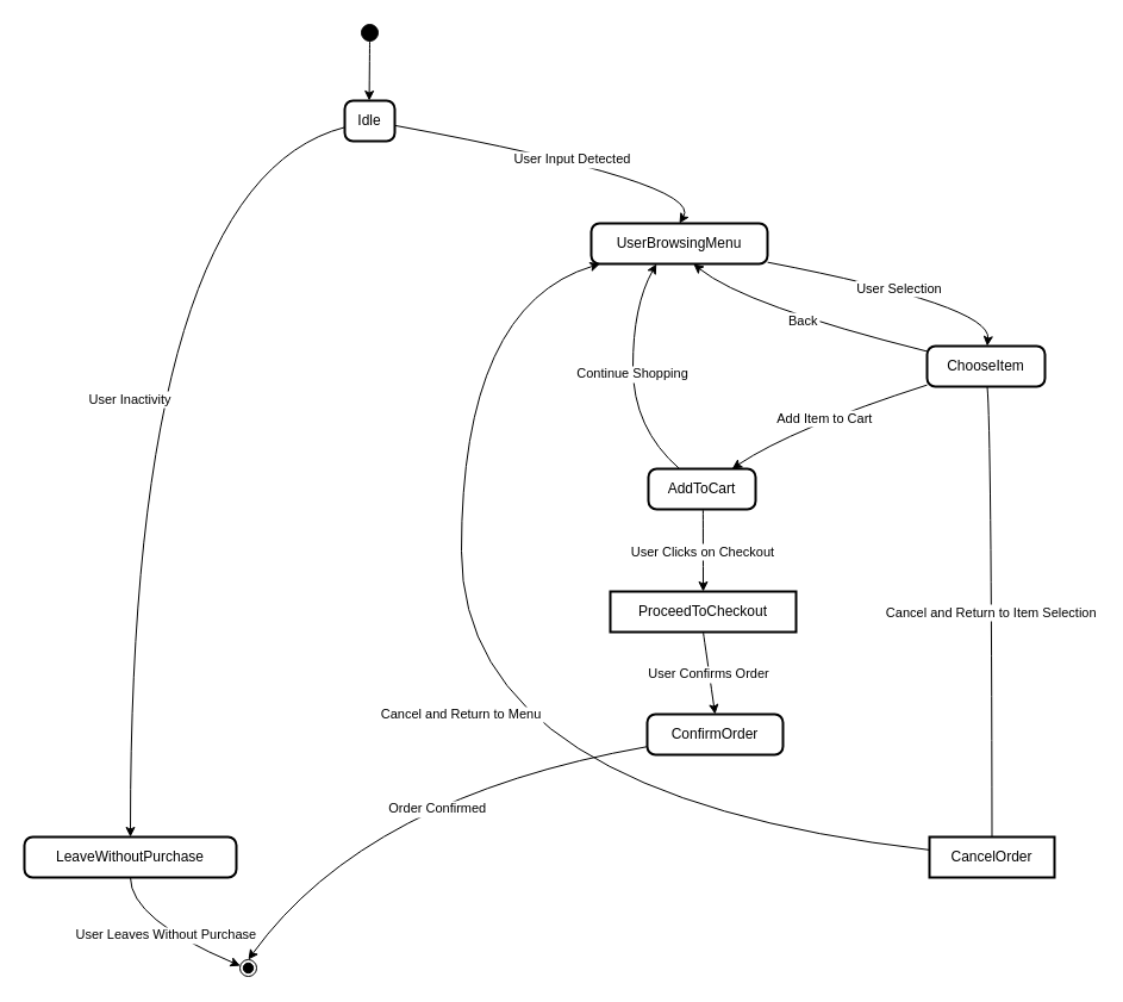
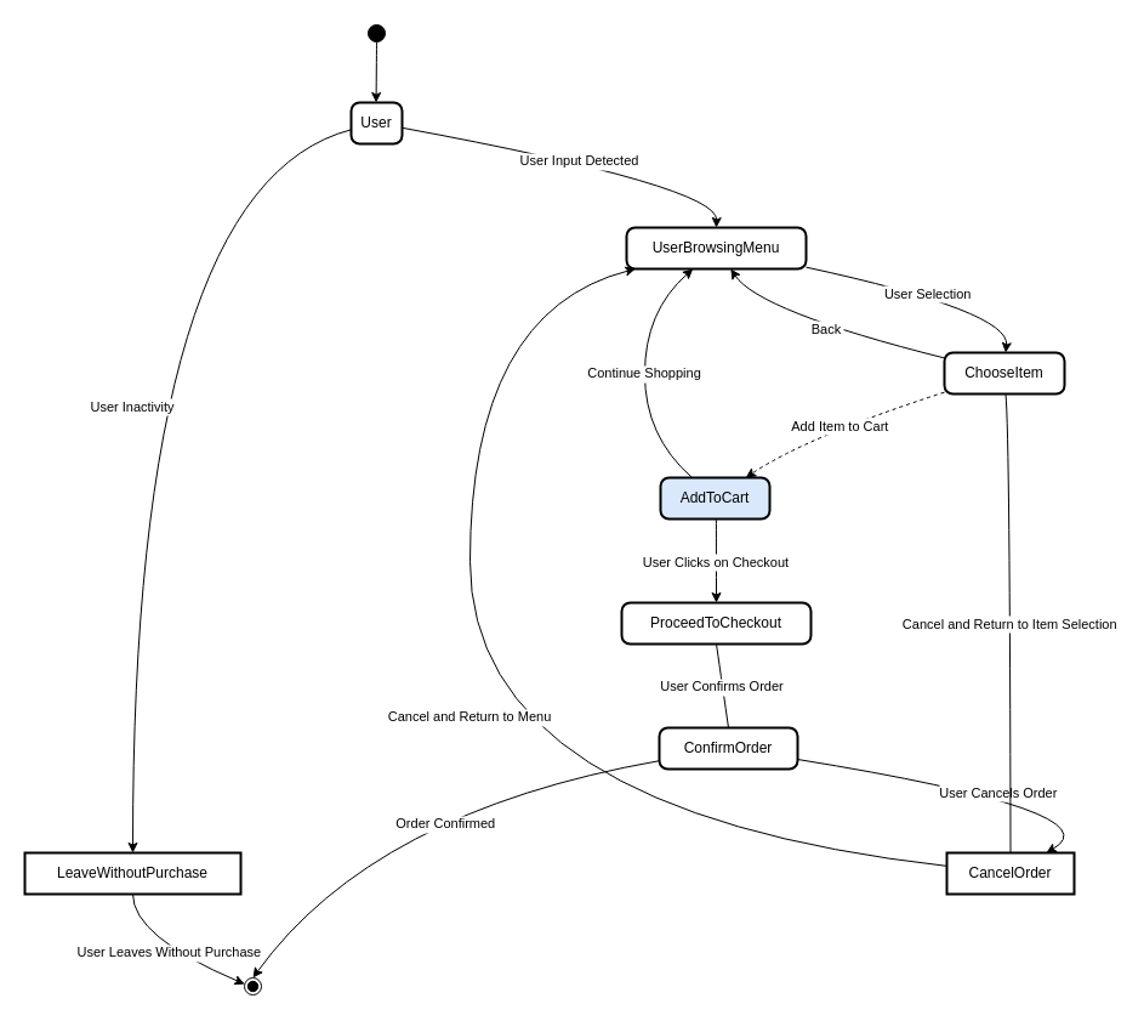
- <mxCell id="3" value="Idle" style="rounded=1;absoluteArcSize=1;arcSize=14;whiteSpace=wrap;strokeWidth=2;" parent="1" vertex="1"><mxGeometry x="289" y="84" width="42" height="34" as="geometry" /></mxCell>
+ <mxCell id="3" value="User" style="rounded=1;absoluteArcSize=1;arcSize=14;whiteSpace=wrap;strokeWidth=2;" parent="1" vertex="1"><mxGeometry x="289" y="84" width="42" height="34" as="geometry" /></mxCell>
- <mxCell id="4" value="UserBrowsingMenu" style="rounded=1;absoluteArcSize=1;arcSize=14;whiteSpace=wrap;strokeWidth=2;" parent="1" vertex="1"><mxGeometry x="496" y="187" width="148" height="34" as="geometry" /></mxCell>
+ <mxCell id="4" value="UserBrowsingMenu" style="rounded=1;absoluteArcSize=1;arcSize=14;whiteSpace=wrap;strokeWidth=2;" parent="1" vertex="1"><mxGeometry x="516" y="187" width="148" height="34" as="geometry" /></mxCell>
- <mxCell id="16" value="Add Item to Cart" style="curved=1;startArrow=none;;exitX=0;exitY=0.96;entryX=0.78;entryY=0;" parent="1" source="6" target="7" edge="1"><mxGeometry relative="1" as="geometry"><Array as="points"><mxPoint x="665" y="359" /></Array></mxGeometry></mxCell>
+ <mxCell id="16" value="Add Item to Cart" style="curved=1;startArrow=none;exitX=0;exitY=0.96;entryX=0.78;entryY=0;dashed=1;" parent="1" source="6" target="7" edge="1"><mxGeometry relative="1" as="geometry"><Array as="points"><mxPoint x="665" y="359" /></Array></mxGeometry></mxCell>
- <mxCell id="7" value="AddToCart" style="rounded=1;absoluteArcSize=1;arcSize=14;whiteSpace=wrap;strokeWidth=2;" parent="1" vertex="1"><mxGeometry x="544" y="393" width="90" height="34" as="geometry" /></mxCell>
+ <mxCell id="7" value="AddToCart" style="rounded=1;absoluteArcSize=1;arcSize=14;whiteSpace=wrap;strokeWidth=2;fillColor=#dae8fc;" parent="1" vertex="1"><mxGeometry x="544" y="393" width="90" height="34" as="geometry" /></mxCell>
- <mxCell id="8" value="ProceedToCheckout" style="absoluteArcSize=1;arcSize=14;whiteSpace=wrap;strokeWidth=2;rounded=0;" parent="1" vertex="1"><mxGeometry x="512" y="496" width="156" height="34" as="geometry" /></mxCell>
+ <mxCell id="8" value="ProceedToCheckout" style="rounded=1;absoluteArcSize=1;arcSize=14;whiteSpace=wrap;strokeWidth=2;" parent="1" vertex="1"><mxGeometry x="512" y="496" width="156" height="34" as="geometry" /></mxCell>
- <mxCell id="20" value="User Confirms Order" style="curved=1;startArrow=none;;exitX=0.5;exitY=1;entryX=0.5;entryY=0;" parent="1" source="8" target="9" edge="1"><mxGeometry relative="1" as="geometry"><Array as="points" /></mxGeometry></mxCell>
+ <mxCell id="20" value="User Confirms Order" style="curved=1;startArrow=none;exitX=0.5;exitY=1;entryX=0.5;entryY=0;endArrow=none;" parent="1" source="8" target="9" edge="1"><mxGeometry relative="1" as="geometry"><Array as="points" /></mxGeometry></mxCell>
+ <mxCell id="22" value="User Cancels Order" style="curved=1;startArrow=none;;exitX=0.99;exitY=0.76;entryX=0.78;entryY=0;" parent="1" source="9" target="10" edge="1"><mxGeometry relative="1" as="geometry"><Array as="points"><mxPoint x="921" y="668" /></Array></mxGeometry></mxCell>
- <mxCell id="5" value="LeaveWithoutPurchase" style="rounded=1;absoluteArcSize=1;arcSize=14;whiteSpace=wrap;strokeWidth=2;" parent="1" vertex="1"><mxGeometry x="20" y="702" width="178" height="34" as="geometry" /></mxCell>
+ <mxCell id="5" value="LeaveWithoutPurchase" style="absoluteArcSize=1;arcSize=14;whiteSpace=wrap;strokeWidth=2;rounded=0;" parent="1" vertex="1"><mxGeometry x="20" y="702" width="178" height="34" as="geometry" /></mxCell>
